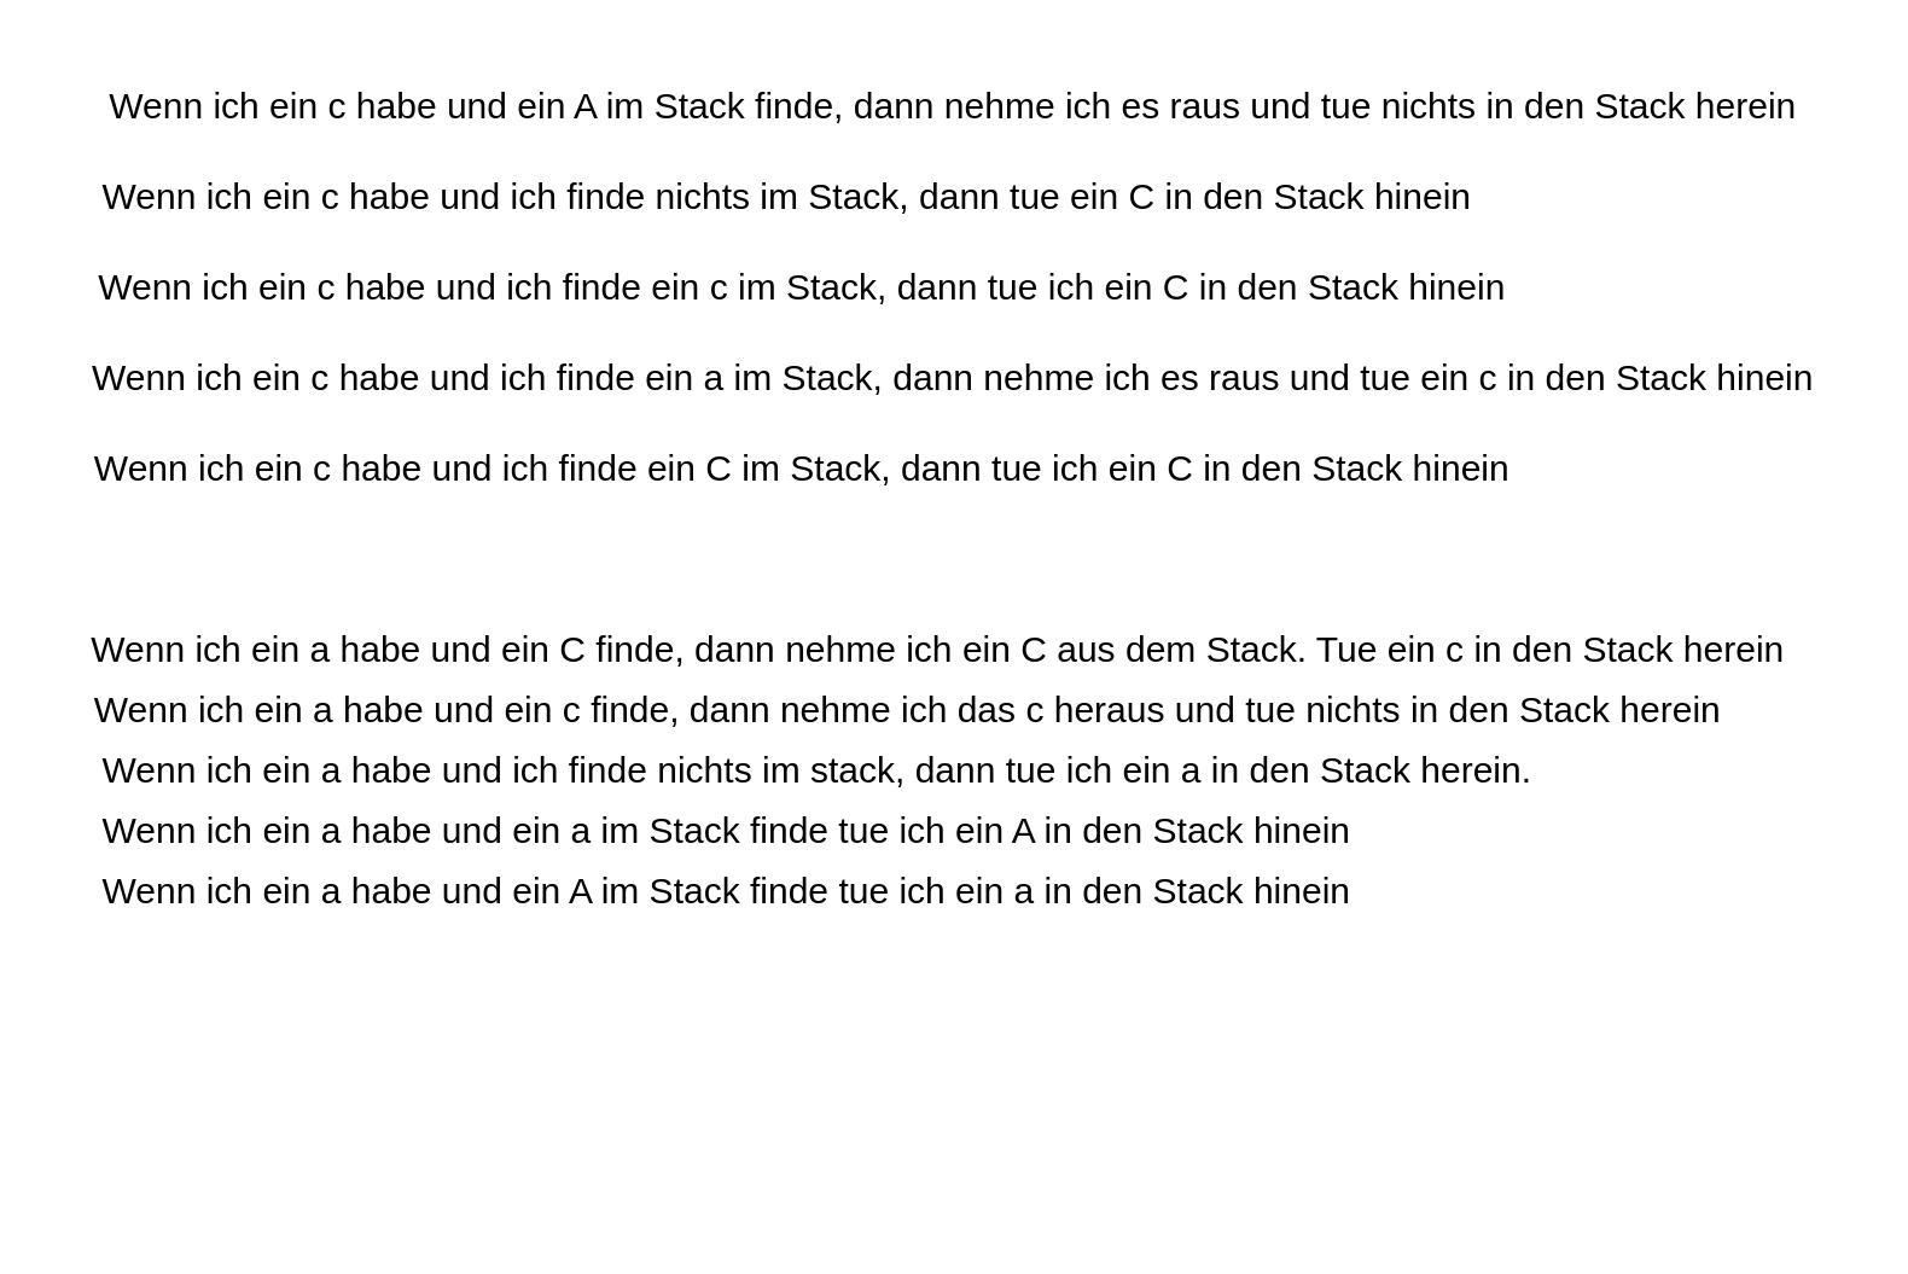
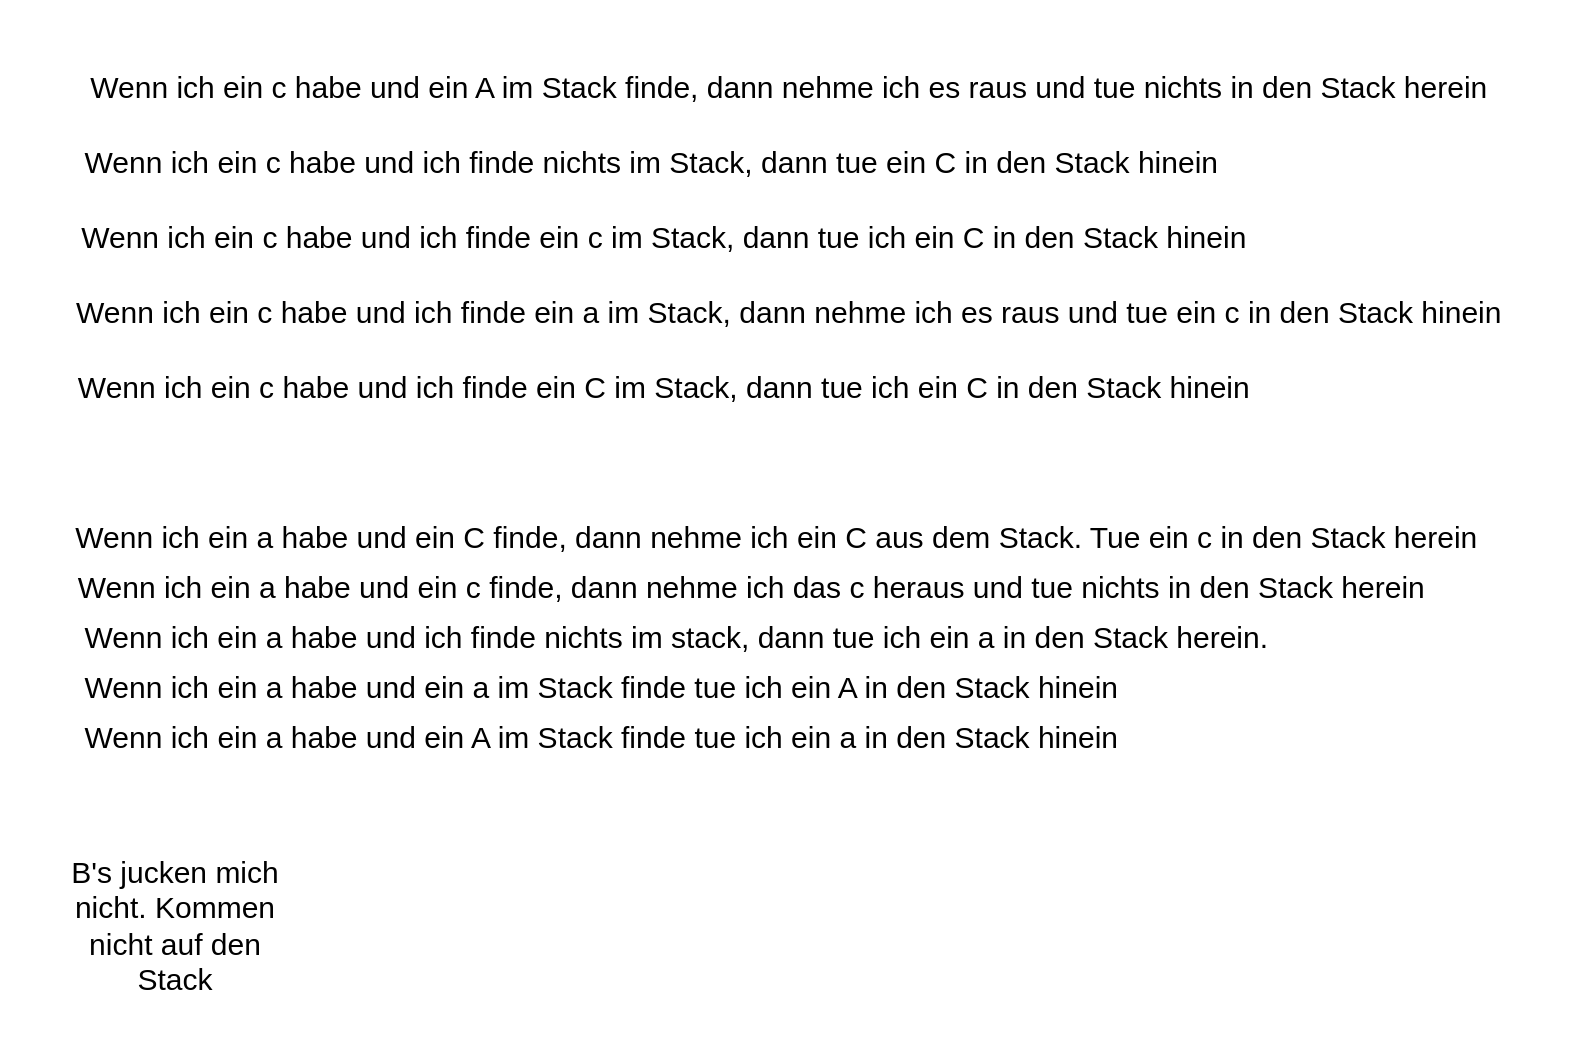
+ <mxCell id="2" value="B's jucken mich nicht. Kommen nicht auf den Stack" style="text;html=1;align=center;verticalAlign=middle;whiteSpace=wrap;rounded=0;" vertex="1" parent="1"><mxGeometry y="340" width="100" height="60" as="geometry" x="20" /></mxCell>
